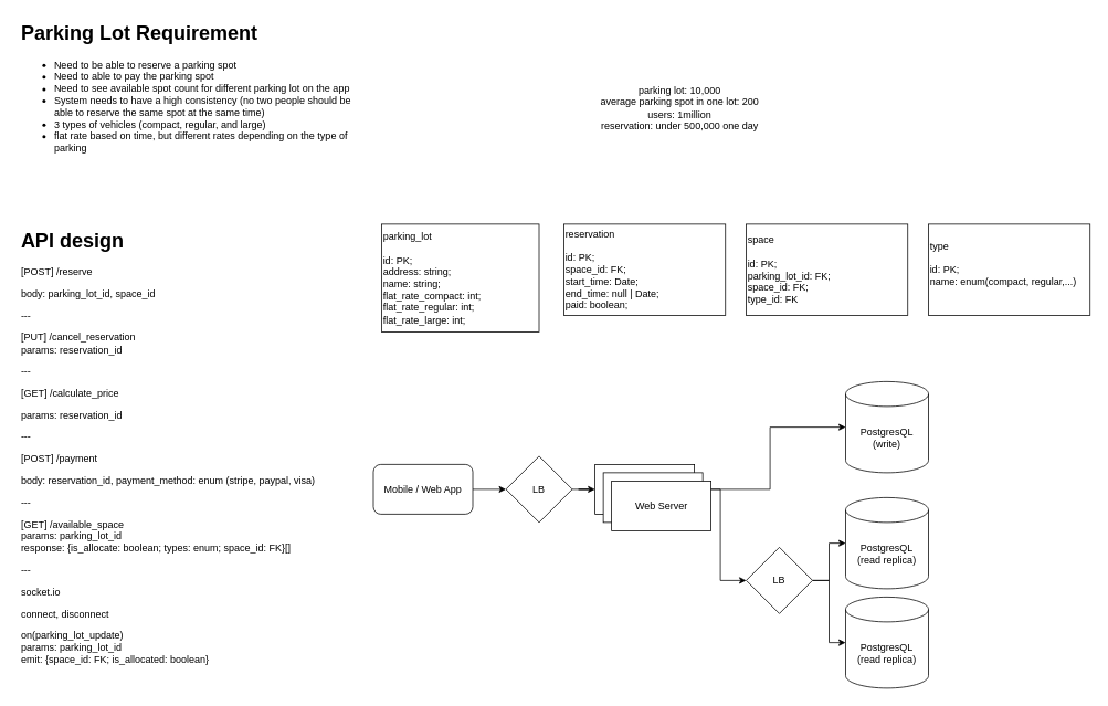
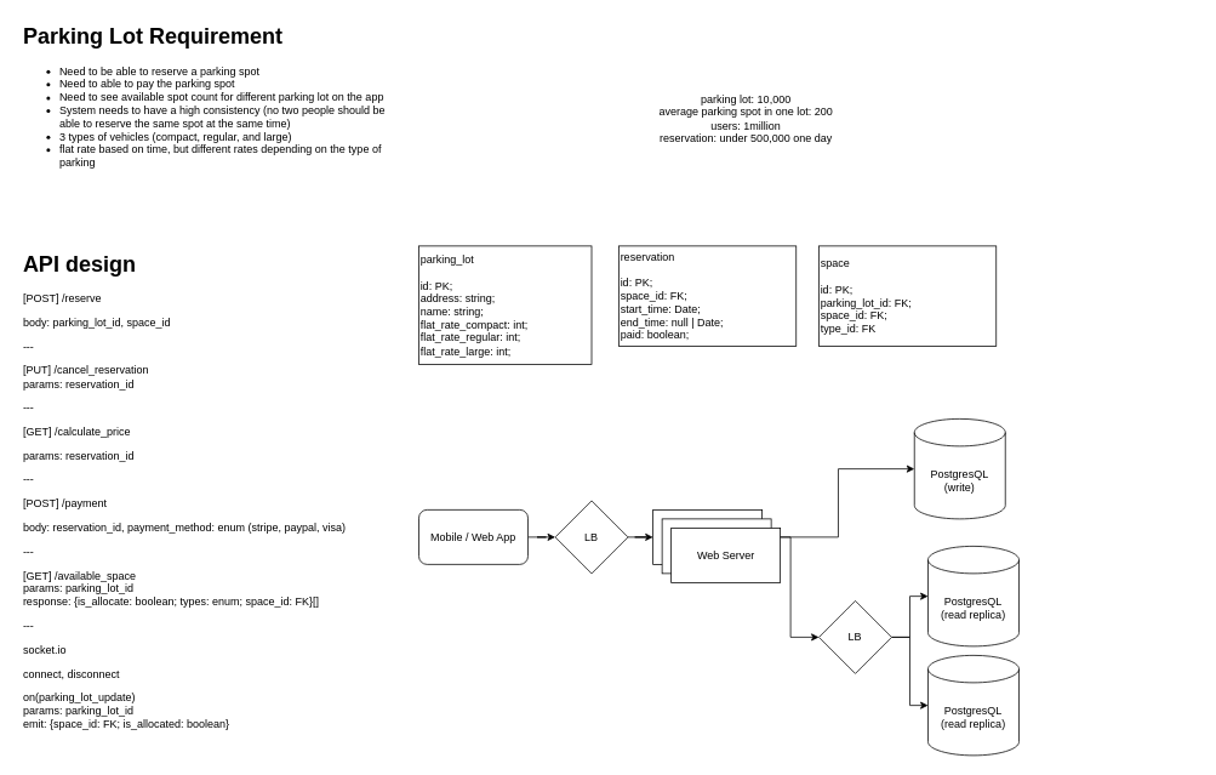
- <mxCell id="7" value="type&lt;br&gt;&lt;div&gt;&lt;br&gt;&lt;/div&gt;&lt;div align=&quot;left&quot;&gt;id: PK;&lt;/div&gt;&lt;div align=&quot;left&quot;&gt;name: enum(compact, regular,...)&lt;br&gt;&lt;/div&gt;&lt;div align=&quot;left&quot;&gt;&lt;br&gt;&lt;/div&gt;" style="rounded=0;whiteSpace=wrap;html=1;align=left;" vertex="1" parent="1"><mxGeometry x="1120" y="270" width="195" height="110" as="geometry" /></mxCell>
- <mxCell id="13" value="&lt;div&gt;PostgresQL&lt;/div&gt;&lt;div&gt;(write)&lt;br&gt;&lt;/div&gt;" style="shape=cylinder3;whiteSpace=wrap;html=1;boundedLbl=1;backgroundOutline=1;size=15;" vertex="1" parent="1"><mxGeometry x="1020" y="460" width="100" height="110" as="geometry" /></mxCell>
+ <mxCell id="13" value="&lt;div&gt;PostgresQL&lt;/div&gt;&lt;div&gt;(write)&lt;br&gt;&lt;/div&gt;" style="shape=cylinder3;whiteSpace=wrap;html=1;boundedLbl=1;backgroundOutline=1;size=15;" vertex="1" parent="1"><mxGeometry x="1005" y="460" width="100" height="110" as="geometry" /></mxCell>
- <mxCell id="9" value="Mobile / Web App" style="rounded=1;whiteSpace=wrap;html=1;" vertex="1" parent="1"><mxGeometry x="450" y="560" width="120" height="60" as="geometry" /></mxCell>
+ <mxCell id="9" value="Mobile / Web App" style="rounded=1;whiteSpace=wrap;html=1;" vertex="1" parent="1"><mxGeometry x="460" y="560" width="120" height="60" as="geometry" /></mxCell>
